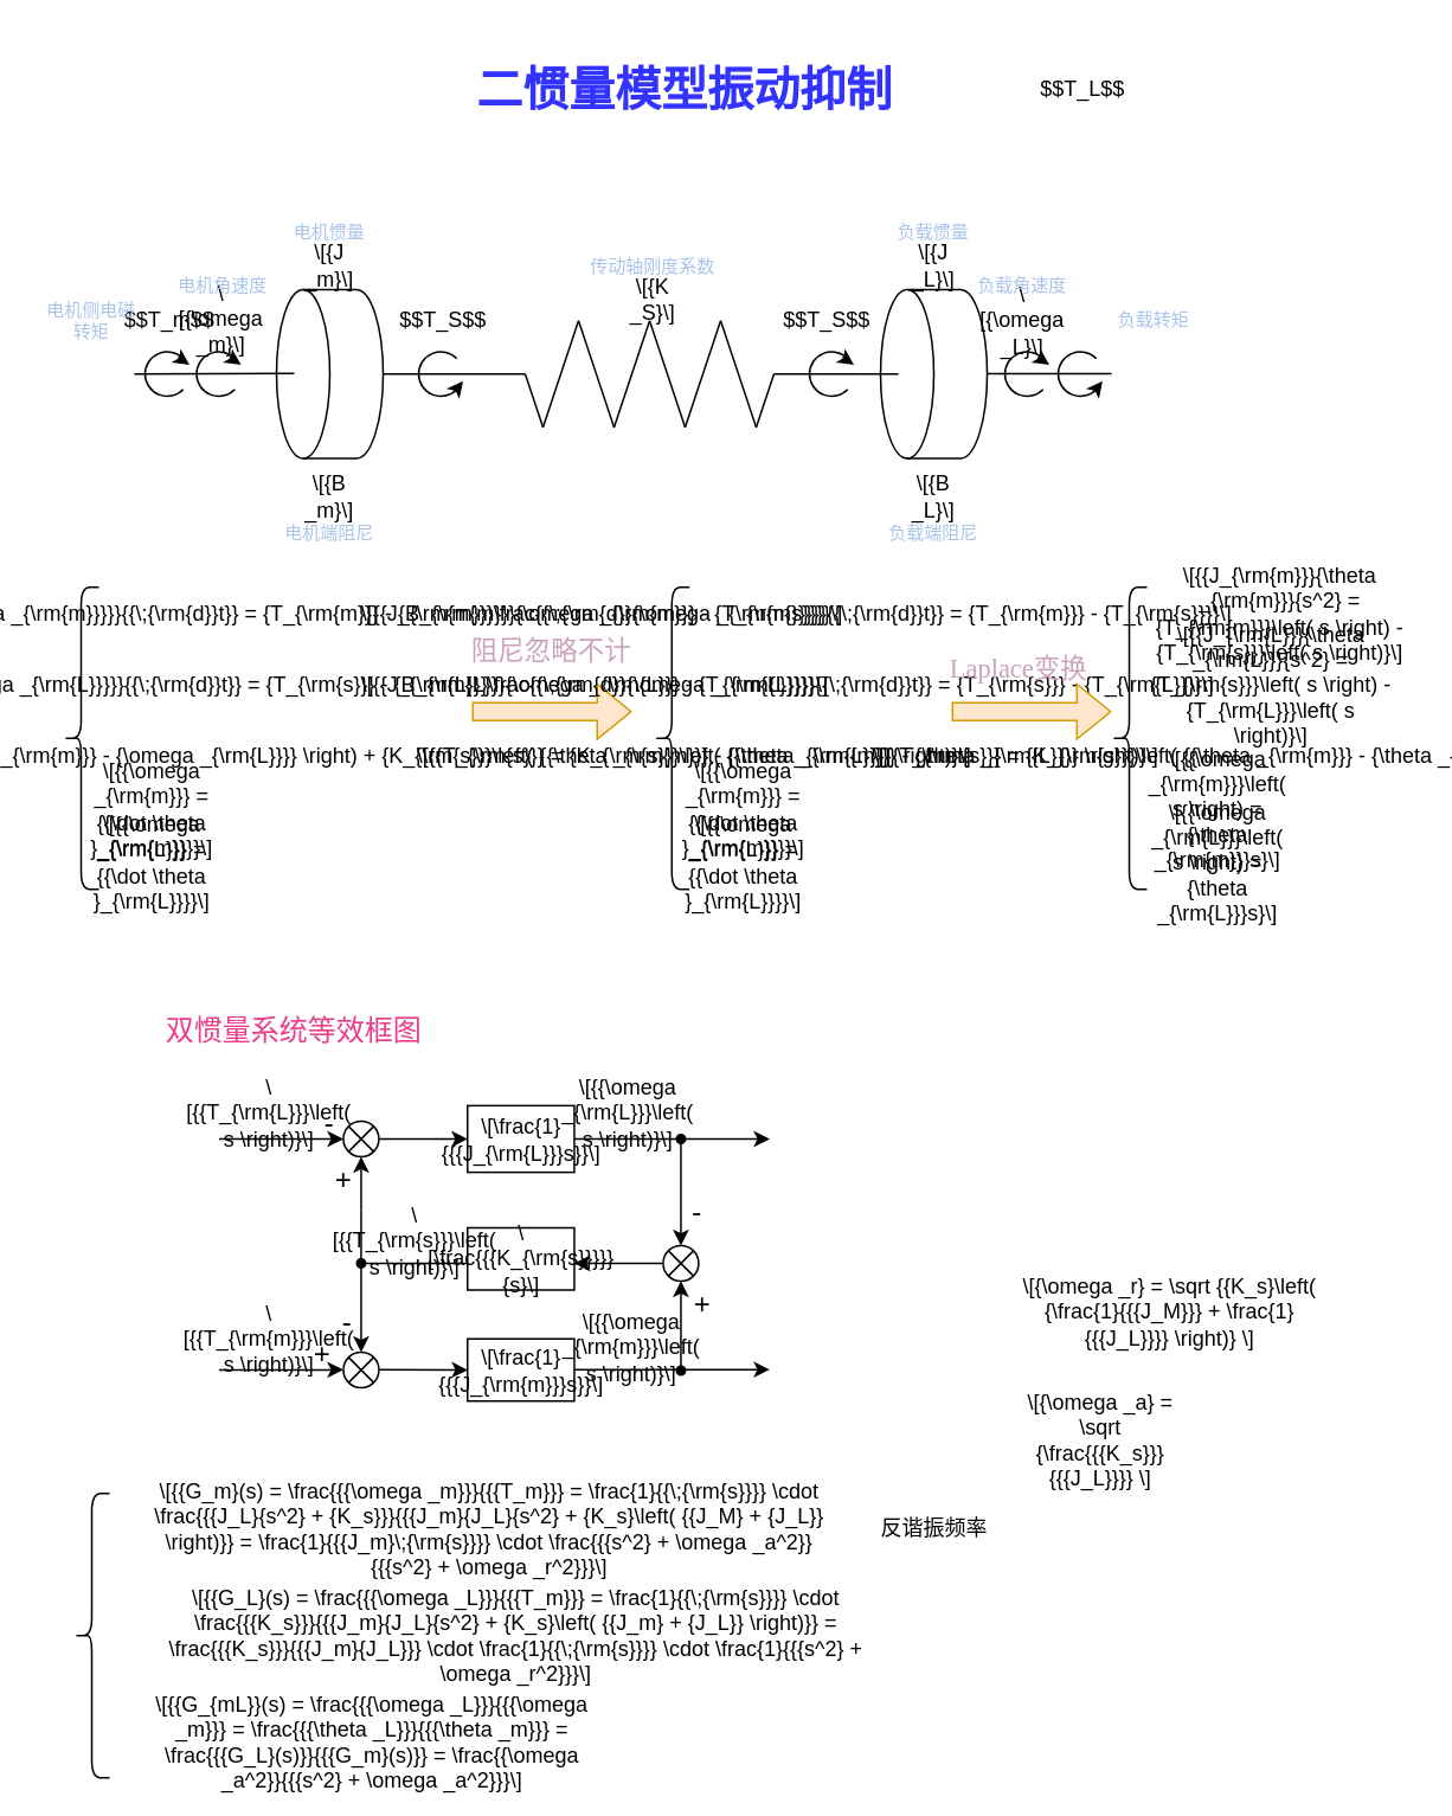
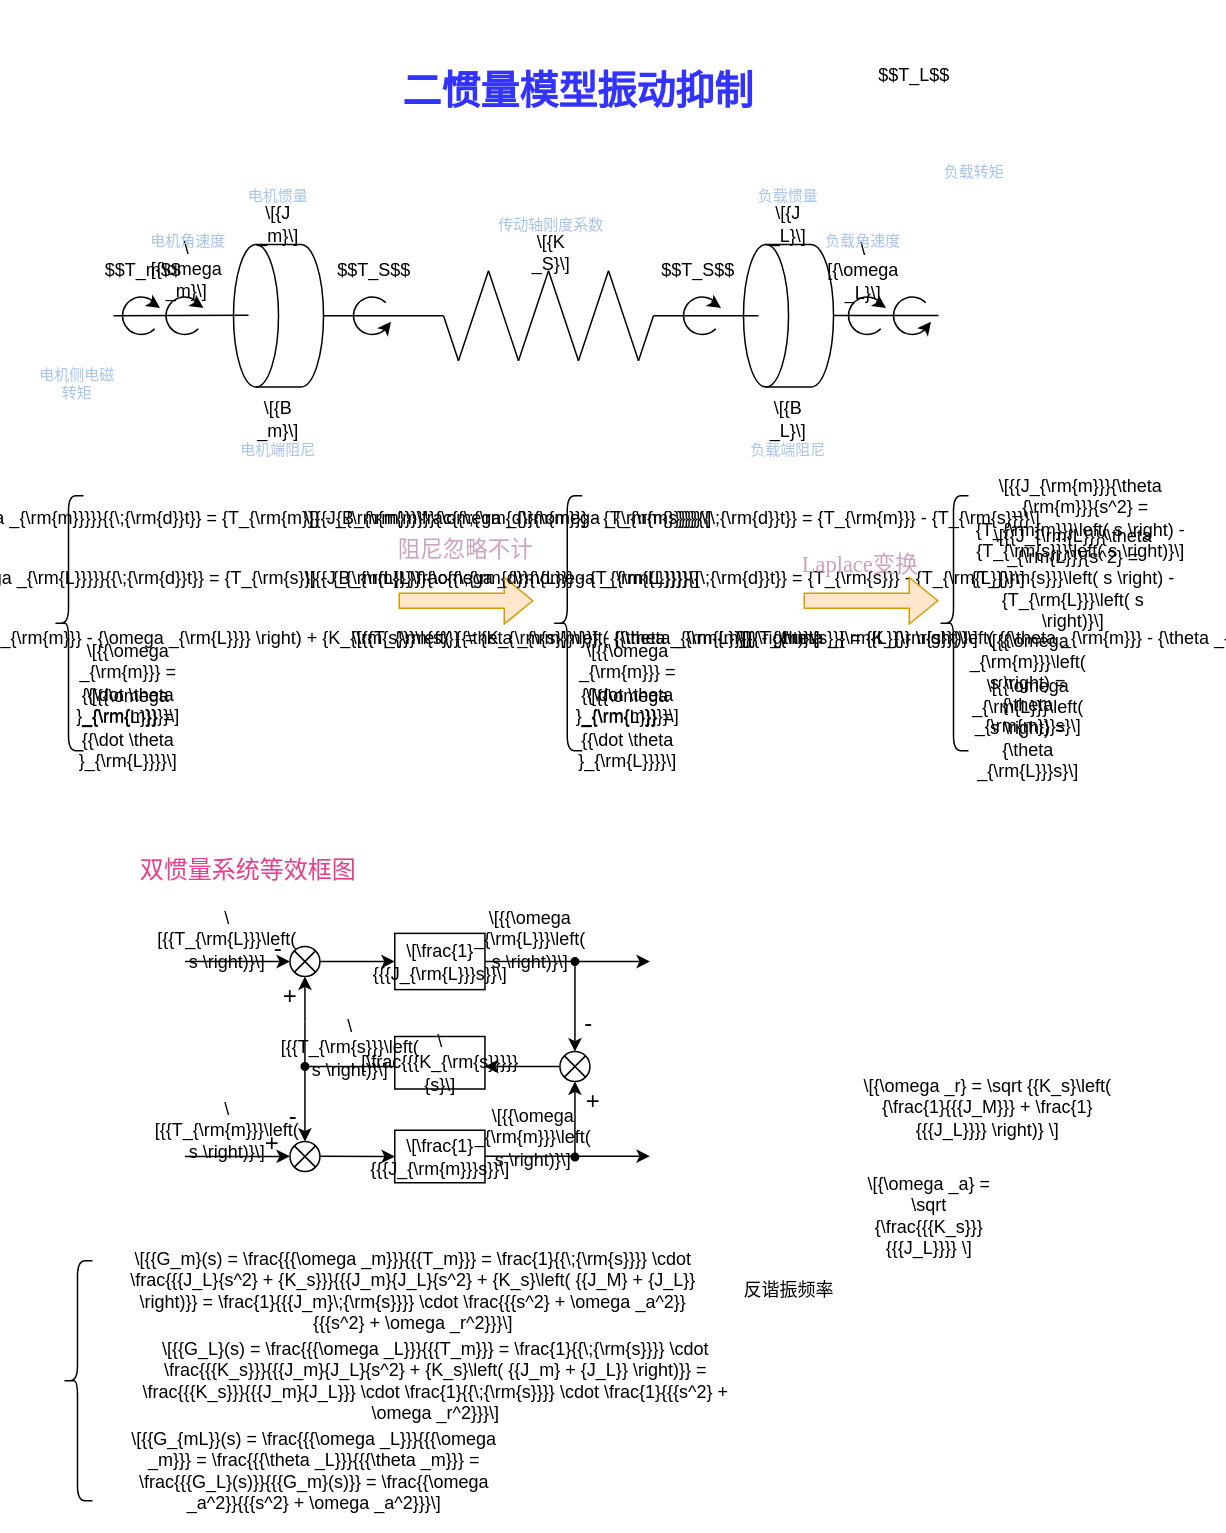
- <mxCell id="40" value="二惯量模型振动抑制" style="text;html=1;align=center;verticalAlign=middle;whiteSpace=wrap;rounded=0;fontSize=26;fontFamily=Comic Sans MS;fontColor=#3333FF;fontStyle=1" parent="1" vertex="1"><mxGeometry x="245" y="20" width="280" height="60" as="geometry" /></mxCell>
+ <mxCell id="40" value="二惯量模型振动抑制" style="text;html=1;align=center;verticalAlign=middle;whiteSpace=wrap;rounded=0;fontSize=26;fontFamily=Comic Sans MS;fontColor=#3333FF;fontStyle=1" parent="1" vertex="1"><mxGeometry x="245" y="30" width="280" height="60" as="geometry" /></mxCell>
- <mxCell id="63" value="负载转矩" style="text;html=1;align=center;verticalAlign=middle;whiteSpace=wrap;rounded=0;fontSize=10;fontColor=#A9C4EB;" vertex="1" parent="1"><mxGeometry x="619" y="168.75" width="60.01" height="20" as="geometry" /></mxCell>
+ <mxCell id="63" value="负载转矩" style="text;html=1;align=center;verticalAlign=middle;whiteSpace=wrap;rounded=0;fontSize=10;fontColor=#A9C4EB;" vertex="1" parent="1"><mxGeometry x="619" y="103.75" width="60.01" height="20" as="geometry" /></mxCell>
- <mxCell id="61" value="电机侧电磁转矩" style="text;html=1;align=center;verticalAlign=middle;whiteSpace=wrap;rounded=0;fontSize=10;fontColor=#A9C4EB;" vertex="1" parent="1"><mxGeometry x="20.99" y="170" width="60.01" height="20" as="geometry" /></mxCell>
+ <mxCell id="61" value="电机侧电磁转矩" style="text;html=1;align=center;verticalAlign=middle;whiteSpace=wrap;rounded=0;fontSize=10;fontColor=#A9C4EB;" vertex="1" parent="1"><mxGeometry x="20.99" y="245" width="60.01" height="20" as="geometry" /></mxCell>
